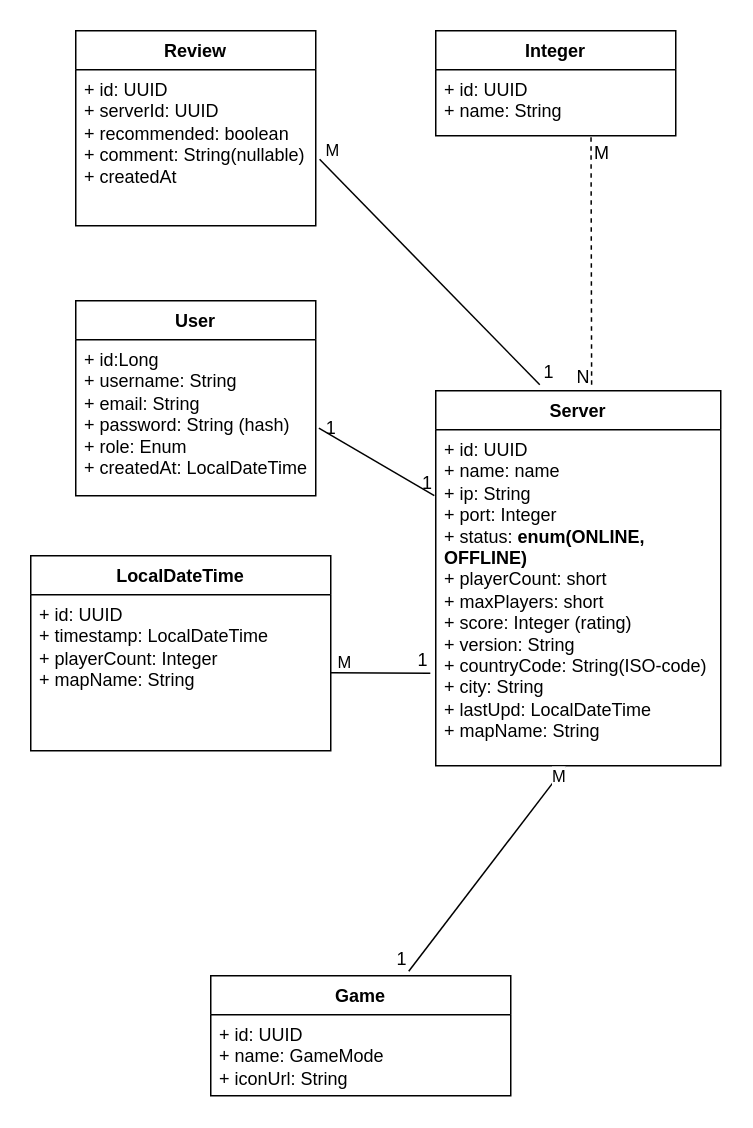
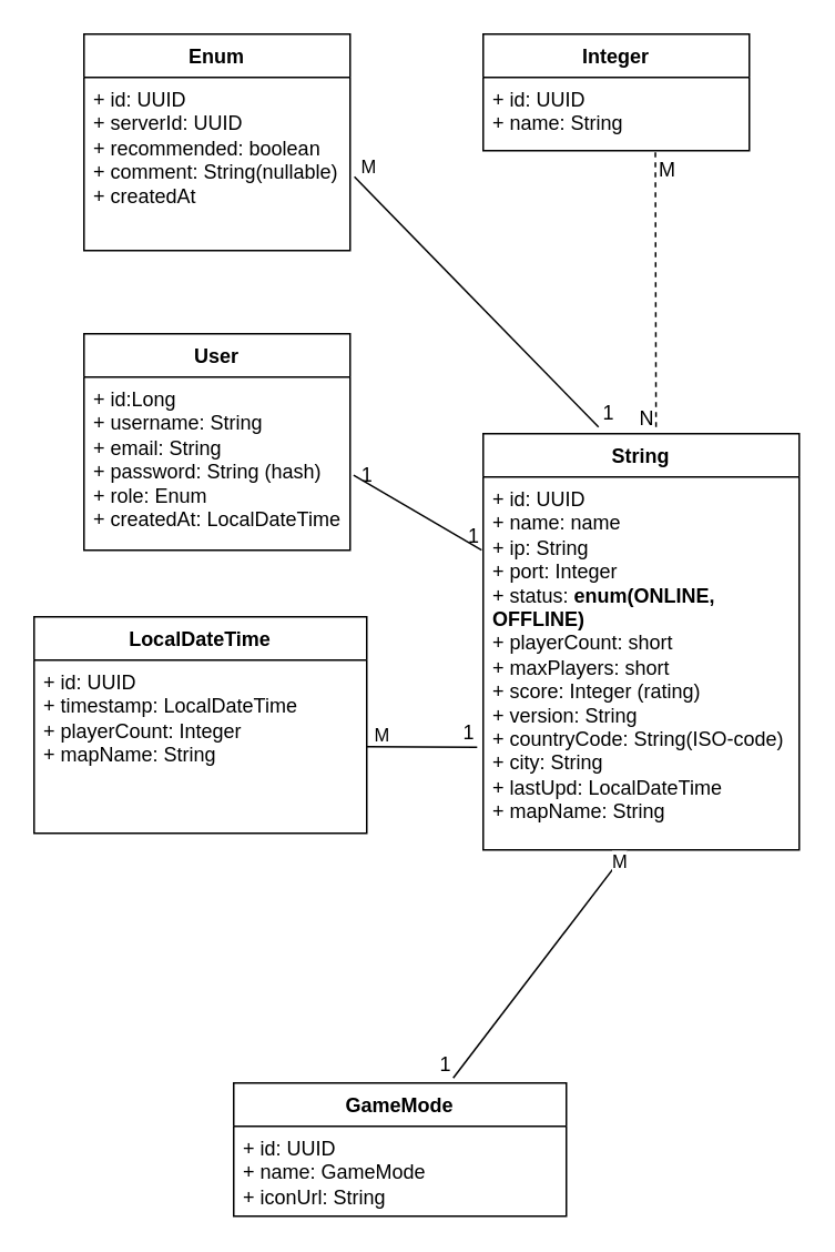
- <mxCell id="10" value="Review" style="swimlane;fontStyle=1;align=center;verticalAlign=top;childLayout=stackLayout;horizontal=1;startSize=26;horizontalStack=0;resizeParent=1;resizeParentMax=0;resizeLast=0;collapsible=1;marginBottom=0;whiteSpace=wrap;html=1;" parent="1" vertex="1"><mxGeometry x="50" y="20" width="160" height="130" as="geometry" /></mxCell>
+ <mxCell id="10" value="Enum" style="swimlane;fontStyle=1;align=center;verticalAlign=top;childLayout=stackLayout;horizontal=1;startSize=26;horizontalStack=0;resizeParent=1;resizeParentMax=0;resizeLast=0;collapsible=1;marginBottom=0;whiteSpace=wrap;html=1;" parent="1" vertex="1"><mxGeometry x="50" y="20" width="160" height="130" as="geometry" /></mxCell>
- <mxCell id="4" value="Server" style="swimlane;fontStyle=1;align=center;verticalAlign=top;childLayout=stackLayout;horizontal=1;startSize=26;horizontalStack=0;resizeParent=1;resizeParentMax=0;resizeLast=0;collapsible=1;marginBottom=0;whiteSpace=wrap;html=1;" parent="1" vertex="1"><mxGeometry x="290" y="260" width="190" height="250" as="geometry" /></mxCell>
+ <mxCell id="4" value="String" style="swimlane;fontStyle=1;align=center;verticalAlign=top;childLayout=stackLayout;horizontal=1;startSize=26;horizontalStack=0;resizeParent=1;resizeParentMax=0;resizeLast=0;collapsible=1;marginBottom=0;whiteSpace=wrap;html=1;" parent="1" vertex="1"><mxGeometry x="290" y="260" width="190" height="250" as="geometry" /></mxCell>
- <mxCell id="15" value="Game" style="swimlane;fontStyle=1;align=center;verticalAlign=top;childLayout=stackLayout;horizontal=1;startSize=26;horizontalStack=0;resizeParent=1;resizeParentMax=0;resizeLast=0;collapsible=1;marginBottom=0;whiteSpace=wrap;html=1;" parent="1" vertex="1"><mxGeometry x="140" y="650" width="200" height="80" as="geometry" /></mxCell>
+ <mxCell id="15" value="GameMode" style="swimlane;fontStyle=1;align=center;verticalAlign=top;childLayout=stackLayout;horizontal=1;startSize=26;horizontalStack=0;resizeParent=1;resizeParentMax=0;resizeLast=0;collapsible=1;marginBottom=0;whiteSpace=wrap;html=1;" parent="1" vertex="1"><mxGeometry x="140" y="650" width="200" height="80" as="geometry" /></mxCell>
